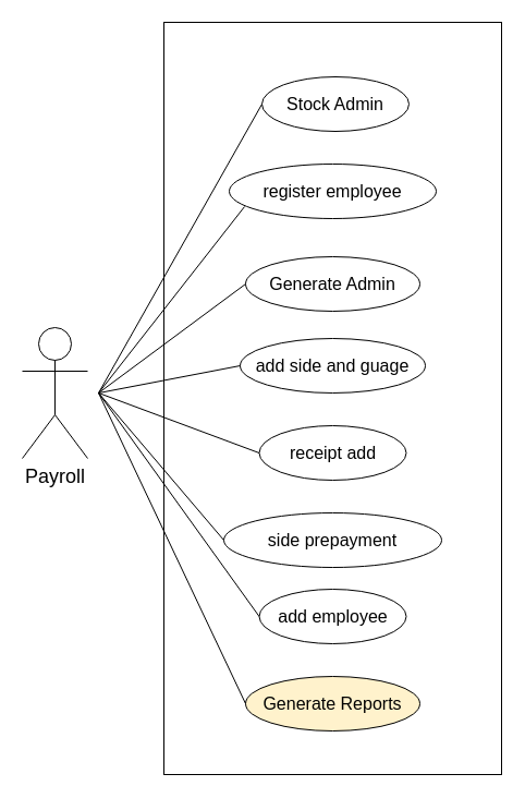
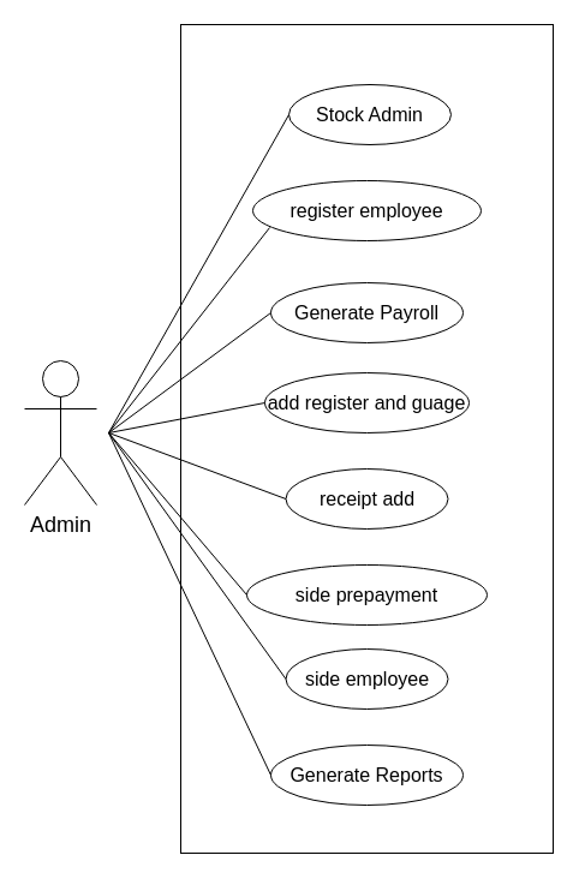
- <mxCell id="6" value="&lt;font style=&quot;font-size: 16px;&quot;&gt;Generate Admin&lt;/font&gt;" style="ellipse;whiteSpace=wrap;html=1;" vertex="1" parent="1"><mxGeometry x="225" y="235" width="160" height="50" as="geometry" /></mxCell>
+ <mxCell id="6" value="&lt;font style=&quot;font-size: 16px;&quot;&gt;Generate Payroll&lt;/font&gt;" style="ellipse;whiteSpace=wrap;html=1;" vertex="1" parent="1"><mxGeometry x="225" y="235" width="160" height="50" as="geometry" /></mxCell>
- <mxCell id="7" value="&lt;font style=&quot;font-size: 16px;&quot;&gt;add side and guage&lt;/font&gt;" style="ellipse;whiteSpace=wrap;html=1;" vertex="1" parent="1"><mxGeometry x="220" y="310" width="170" height="50" as="geometry" /></mxCell>
+ <mxCell id="7" value="&lt;font style=&quot;font-size: 16px;&quot;&gt;add register and guage&lt;/font&gt;" style="ellipse;whiteSpace=wrap;html=1;" vertex="1" parent="1"><mxGeometry x="220" y="310" width="170" height="50" as="geometry" /></mxCell>
- <mxCell id="2" value="&lt;font style=&quot;font-size: 18px;&quot;&gt;Payroll&lt;/font&gt;" style="shape=umlActor;verticalLabelPosition=bottom;verticalAlign=top;html=1;" vertex="1" parent="1"><mxGeometry x="20" y="300" width="60" height="120" as="geometry" /></mxCell>
+ <mxCell id="2" value="&lt;font style=&quot;font-size: 18px;&quot;&gt;Admin&lt;/font&gt;" style="shape=umlActor;verticalLabelPosition=bottom;verticalAlign=top;html=1;" vertex="1" parent="1"><mxGeometry x="20" y="300" width="60" height="120" as="geometry" /></mxCell>
- <mxCell id="10" value="&lt;font style=&quot;font-size: 16px;&quot;&gt;add employee&lt;/font&gt;" style="ellipse;whiteSpace=wrap;html=1;" vertex="1" parent="1"><mxGeometry x="237.5" y="540" width="135" height="50" as="geometry" /></mxCell>
+ <mxCell id="10" value="&lt;font style=&quot;font-size: 16px;&quot;&gt;side employee&lt;/font&gt;" style="ellipse;whiteSpace=wrap;html=1;" vertex="1" parent="1"><mxGeometry x="237.5" y="540" width="135" height="50" as="geometry" /></mxCell>
- <mxCell id="11" value="&lt;font style=&quot;font-size: 16px;&quot;&gt;Generate Reports&lt;/font&gt;" style="ellipse;whiteSpace=wrap;html=1;fillColor=#fff2cc;" vertex="1" parent="1"><mxGeometry x="225" y="620" width="160" height="50" as="geometry" /></mxCell>
+ <mxCell id="11" value="&lt;font style=&quot;font-size: 16px;&quot;&gt;Generate Reports&lt;/font&gt;" style="ellipse;whiteSpace=wrap;html=1;" vertex="1" parent="1"><mxGeometry x="225" y="620" width="160" height="50" as="geometry" /></mxCell>
